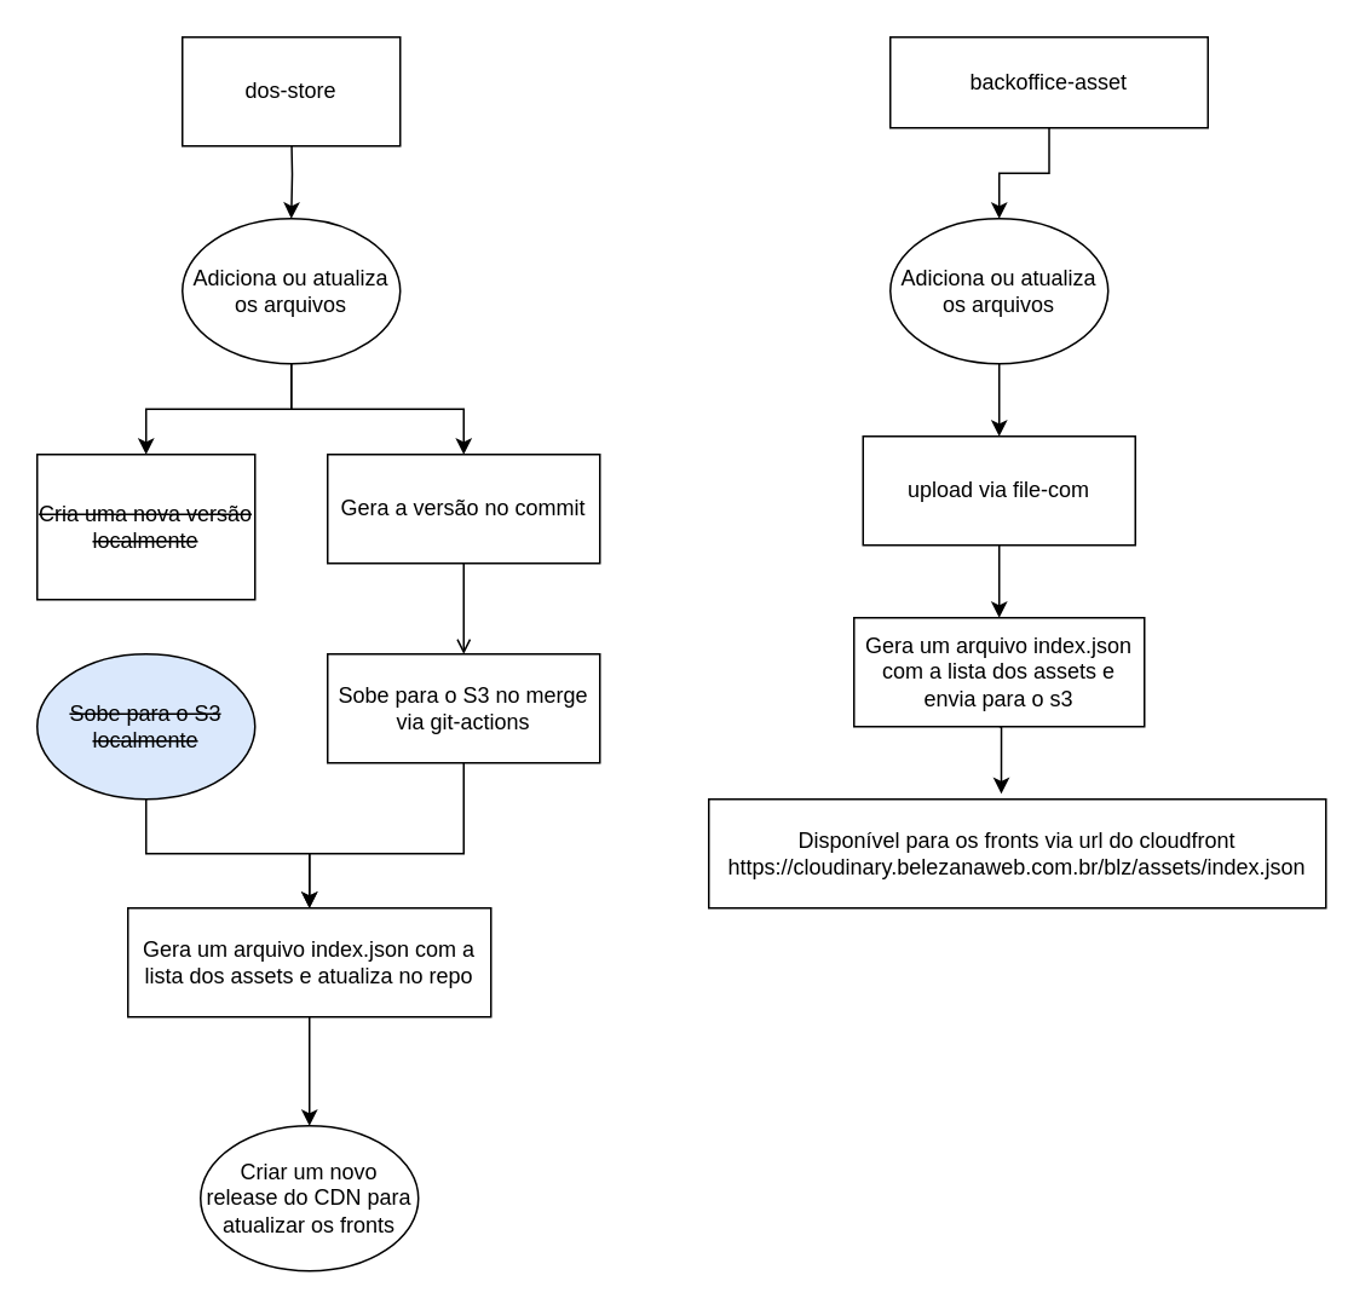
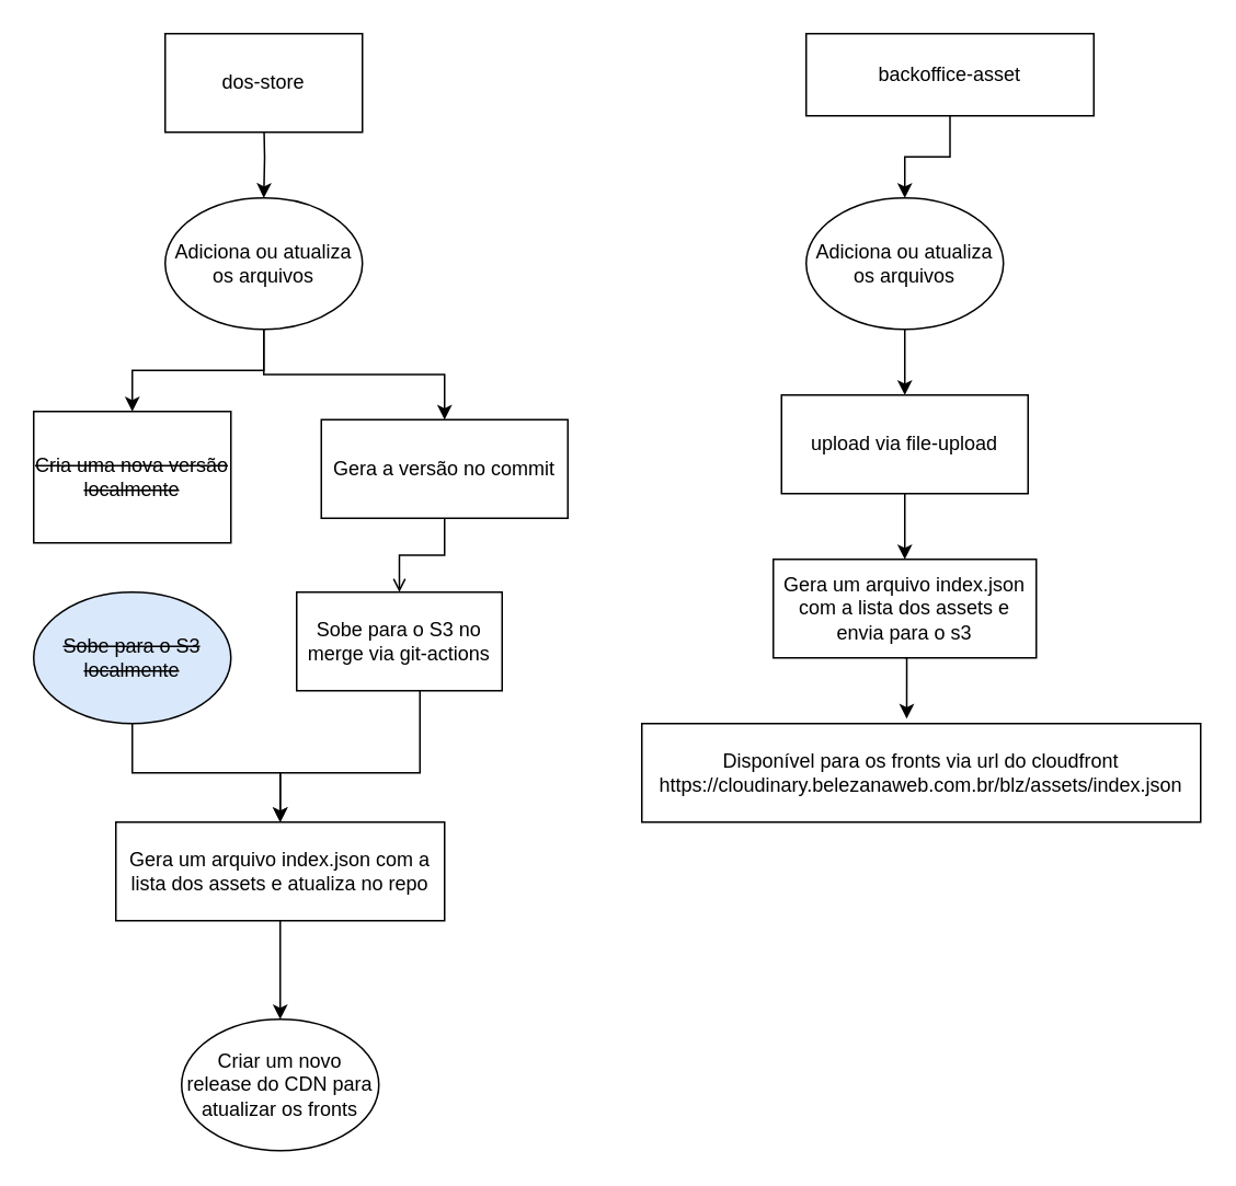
- <mxCell id="22" value="upload via file-com" style="shape=trapezoid;perimeter=trapezoidPerimeter;whiteSpace=wrap;html=1;fixedSize=1;size=-5;" vertex="1" parent="1"><mxGeometry x="475" y="240" width="150" height="60" as="geometry" /></mxCell>
+ <mxCell id="22" value="upload via file-upload" style="shape=trapezoid;perimeter=trapezoidPerimeter;whiteSpace=wrap;html=1;fixedSize=1;size=-5;" vertex="1" parent="1"><mxGeometry x="475" y="240" width="150" height="60" as="geometry" /></mxCell>
- <mxCell id="6" value="Gera a versão no commit" style="shape=trapezoid;perimeter=trapezoidPerimeter;whiteSpace=wrap;html=1;fixedSize=1;size=-5;" vertex="1" parent="1"><mxGeometry x="180" y="250" width="150" height="60" as="geometry" /></mxCell>
+ <mxCell id="6" value="Gera a versão no commit" style="shape=trapezoid;perimeter=trapezoidPerimeter;whiteSpace=wrap;html=1;fixedSize=1;size=-5;" vertex="1" parent="1"><mxGeometry x="195" y="255" width="150" height="60" as="geometry" /></mxCell>
- <mxCell id="12" value="Sobe para o S3 no merge via git-actions" style="shape=trapezoid;perimeter=trapezoidPerimeter;whiteSpace=wrap;html=1;fixedSize=1;size=-5;" vertex="1" parent="1"><mxGeometry x="180" y="360" width="150" height="60" as="geometry" /></mxCell>
+ <mxCell id="12" value="Sobe para o S3 no merge via git-actions" style="shape=trapezoid;perimeter=trapezoidPerimeter;whiteSpace=wrap;html=1;fixedSize=1;size=-5;" vertex="1" parent="1"><mxGeometry x="180" y="360" width="125" height="60" as="geometry" /></mxCell>
